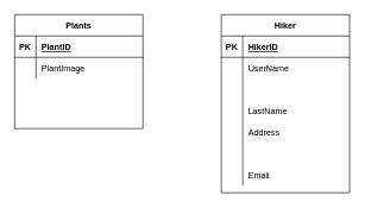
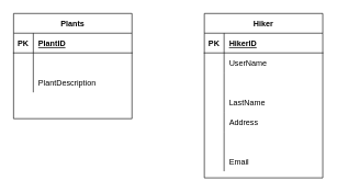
- <mxCell id="28" value="PlantImage" style="shape=partialRectangle;connectable=0;fillColor=none;top=0;left=0;bottom=0;right=0;align=left;spacingLeft=6;overflow=hidden;" vertex="1" parent="26"><mxGeometry x="30" width="150" height="30" as="geometry" /></mxCell>
+ <mxCell id="31" value="PlantDescription" style="shape=partialRectangle;connectable=0;fillColor=none;top=0;left=0;bottom=0;right=0;align=left;spacingLeft=6;overflow=hidden;" vertex="1" parent="29"><mxGeometry x="30" width="150" height="30" as="geometry" /></mxCell>
